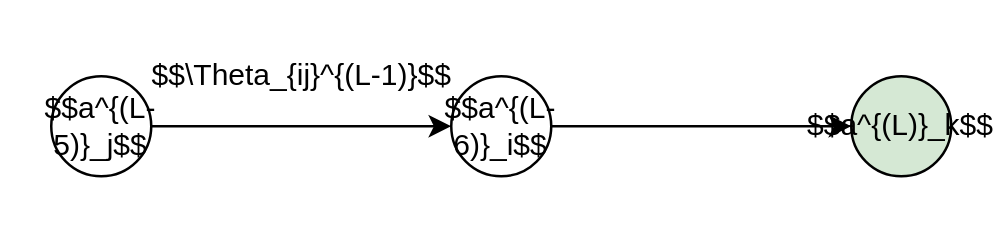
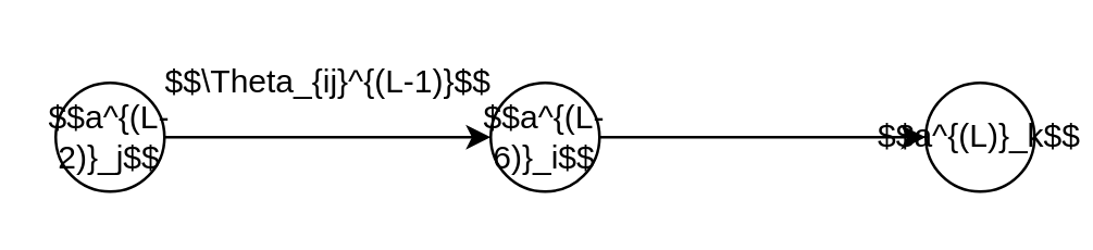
- <mxCell id="7" value="$$a^{(L-5)}_j$$" style="ellipse;whiteSpace=wrap;html=1;aspect=fixed;" vertex="1" parent="1"><mxGeometry x="20" y="30" width="40" height="40" as="geometry" /></mxCell>
+ <mxCell id="7" value="$$a^{(L-2)}_j$$" style="ellipse;whiteSpace=wrap;html=1;aspect=fixed;" vertex="1" parent="1"><mxGeometry x="20" y="30" width="40" height="40" as="geometry" /></mxCell>
- <mxCell id="4" value="$$a^{(L)}_k$$" style="ellipse;whiteSpace=wrap;html=1;aspect=fixed;fillColor=#d5e8d4;" vertex="1" parent="1"><mxGeometry x="340" y="30" width="40" height="40" as="geometry" /></mxCell>
+ <mxCell id="4" value="$$a^{(L)}_k$$" style="ellipse;whiteSpace=wrap;html=1;aspect=fixed;" vertex="1" parent="1"><mxGeometry x="340" y="30" width="40" height="40" as="geometry" /></mxCell>
